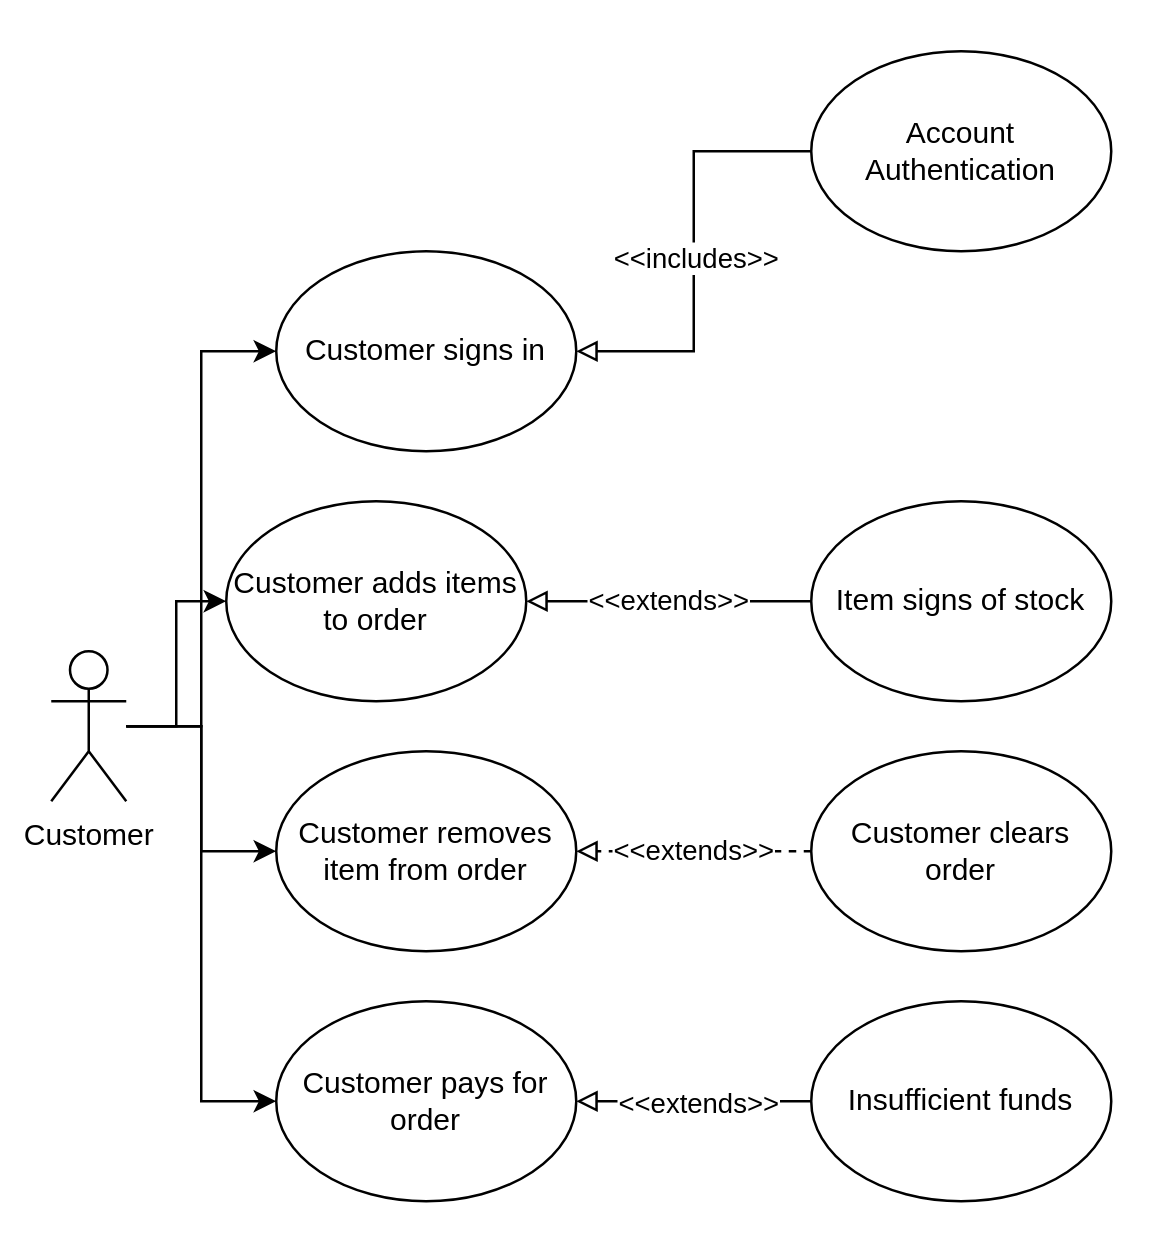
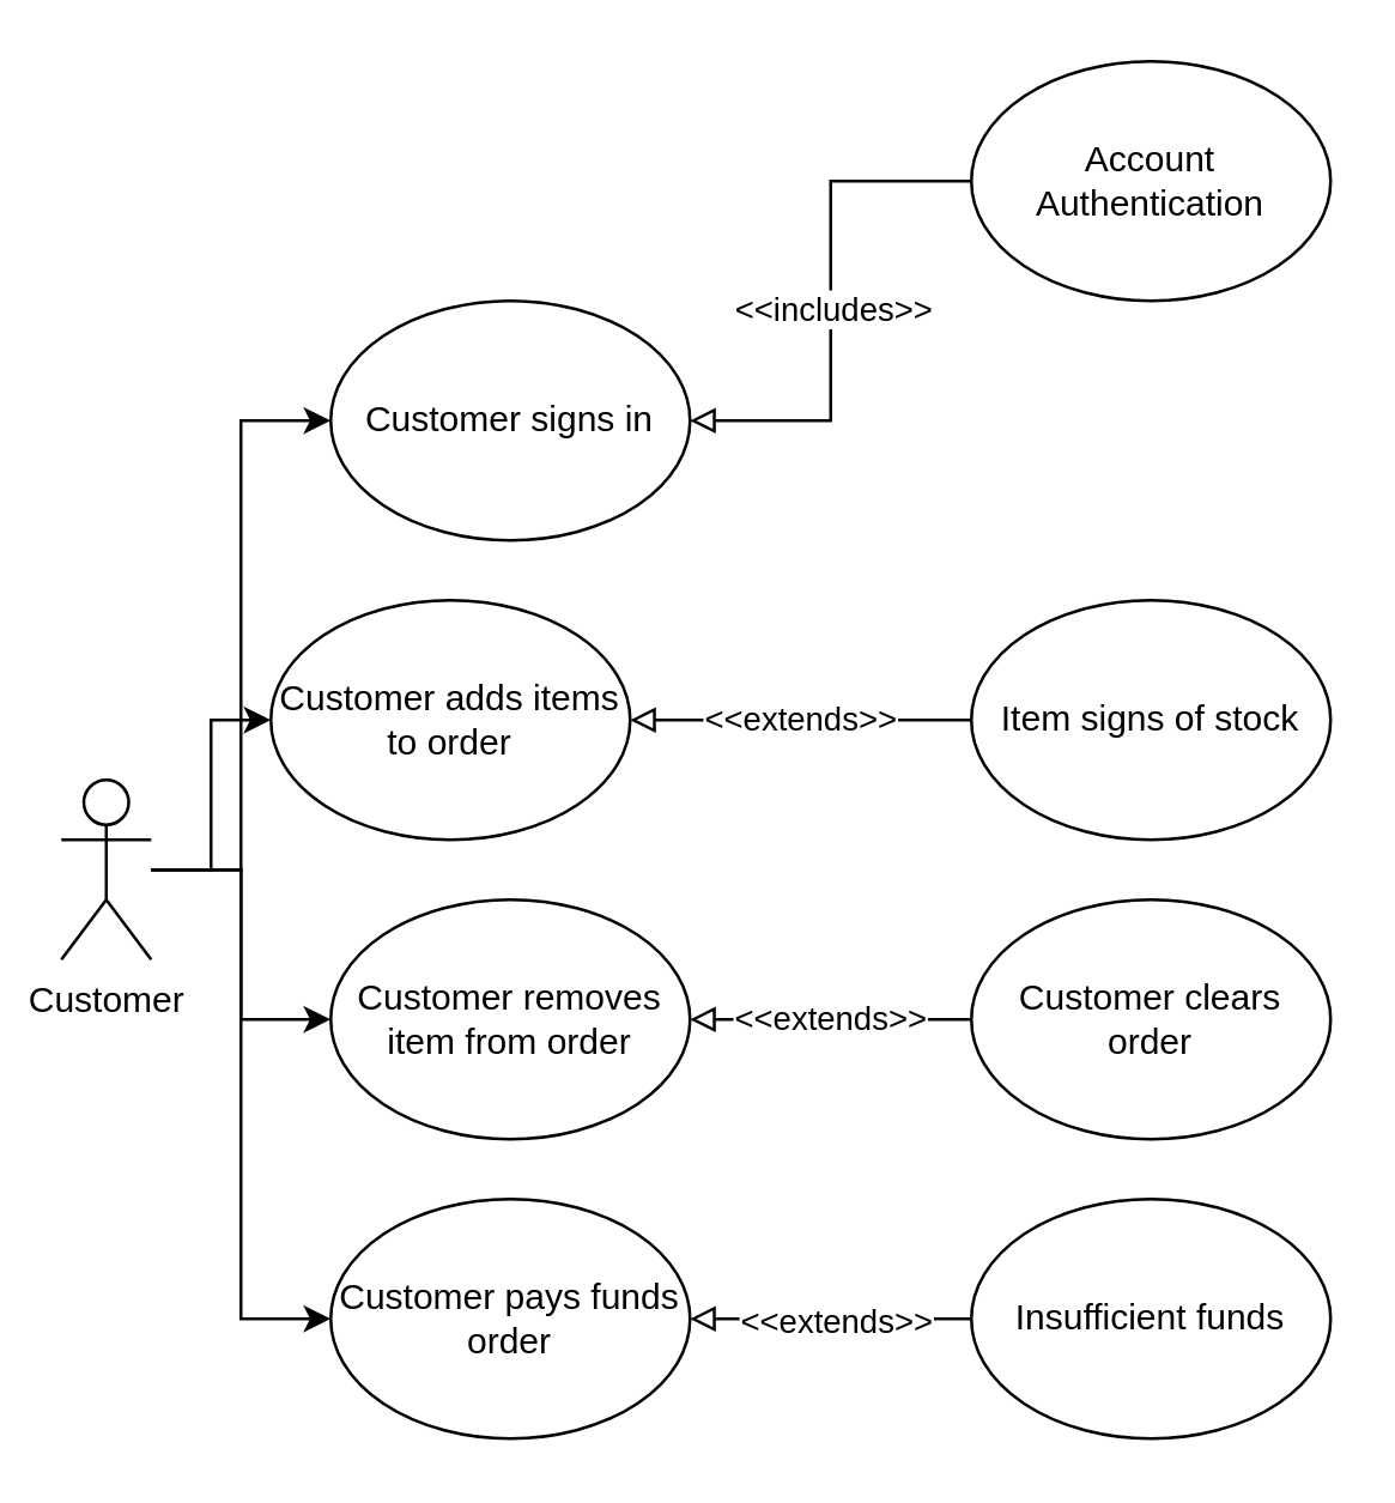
- <mxCell id="14" value="&amp;lt;&amp;lt;extends&amp;gt;&amp;gt;" style="edgeStyle=orthogonalEdgeStyle;rounded=0;orthogonalLoop=1;jettySize=auto;html=1;entryX=1;entryY=0.5;entryDx=0;entryDy=0;endArrow=block;endFill=0;dashed=1;" edge="1" parent="1" source="15" target="8"><mxGeometry relative="1" as="geometry" /></mxCell>
+ <mxCell id="14" value="&amp;lt;&amp;lt;extends&amp;gt;&amp;gt;" style="edgeStyle=orthogonalEdgeStyle;rounded=0;orthogonalLoop=1;jettySize=auto;html=1;entryX=1;entryY=0.5;entryDx=0;entryDy=0;endArrow=block;endFill=0;" edge="1" parent="1" source="15" target="8"><mxGeometry relative="1" as="geometry" /></mxCell>
- <mxCell id="9" value="Customer pays for order" style="ellipse;whiteSpace=wrap;html=1;" vertex="1" parent="1"><mxGeometry x="110" y="400" width="120" height="80" as="geometry" /></mxCell>
+ <mxCell id="9" value="Customer pays funds order" style="ellipse;whiteSpace=wrap;html=1;" vertex="1" parent="1"><mxGeometry x="110" y="400" width="120" height="80" as="geometry" /></mxCell>
